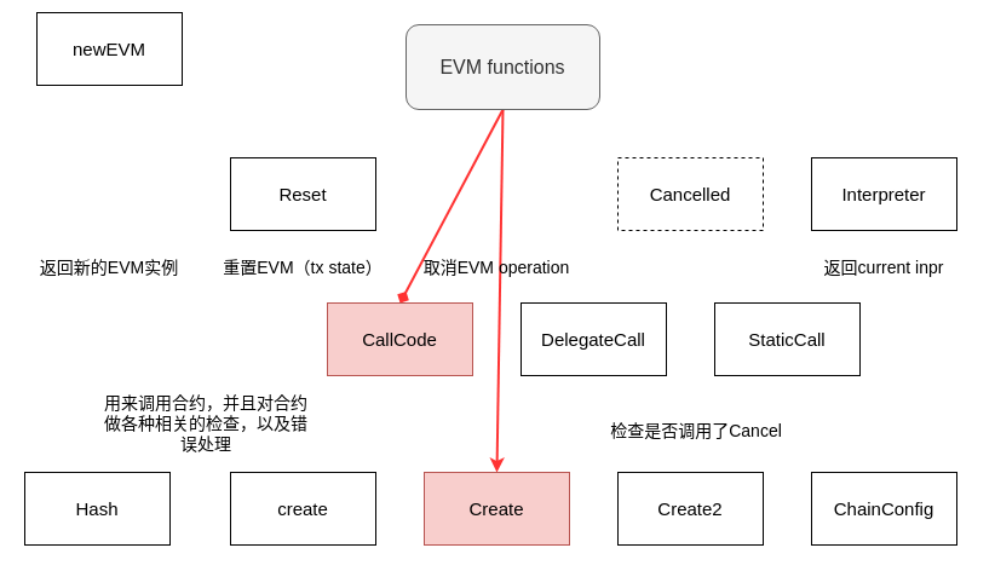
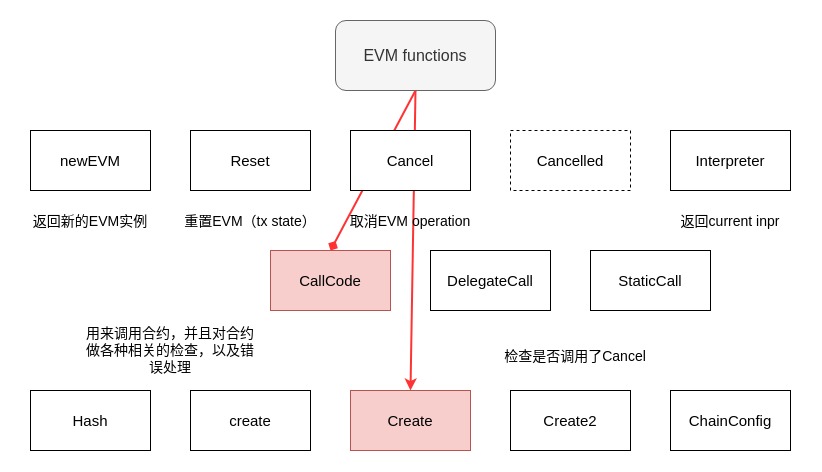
- <mxCell id="5" value="&lt;font style=&quot;font-size: 15px;&quot;&gt;newEVM&lt;/font&gt;" style="rounded=0;whiteSpace=wrap;html=1;fontSize=16;" vertex="1" parent="1"><mxGeometry x="30" y="10" width="120" height="60" as="geometry" /></mxCell>
+ <mxCell id="5" value="&lt;font style=&quot;font-size: 15px;&quot;&gt;newEVM&lt;/font&gt;" style="rounded=0;whiteSpace=wrap;html=1;fontSize=16;" vertex="1" parent="1"><mxGeometry x="30" y="130" width="120" height="60" as="geometry" /></mxCell>
+ <mxCell id="7" value="&lt;font style=&quot;font-size: 15px;&quot;&gt;Cancel&lt;br&gt;&lt;/font&gt;" style="rounded=0;whiteSpace=wrap;html=1;fontSize=16;" vertex="1" parent="1"><mxGeometry x="350" y="130" width="120" height="60" as="geometry" /></mxCell>
- <mxCell id="18" value="&lt;font style=&quot;font-size: 15px;&quot;&gt;Hash&lt;/font&gt;" style="rounded=0;whiteSpace=wrap;html=1;fontSize=16;" vertex="1" parent="1"><mxGeometry x="20" y="390" width="120" height="60" as="geometry" /></mxCell>
+ <mxCell id="18" value="&lt;font style=&quot;font-size: 15px;&quot;&gt;Hash&lt;/font&gt;" style="rounded=0;whiteSpace=wrap;html=1;fontSize=16;" vertex="1" parent="1"><mxGeometry x="30" y="390" width="120" height="60" as="geometry" /></mxCell>
